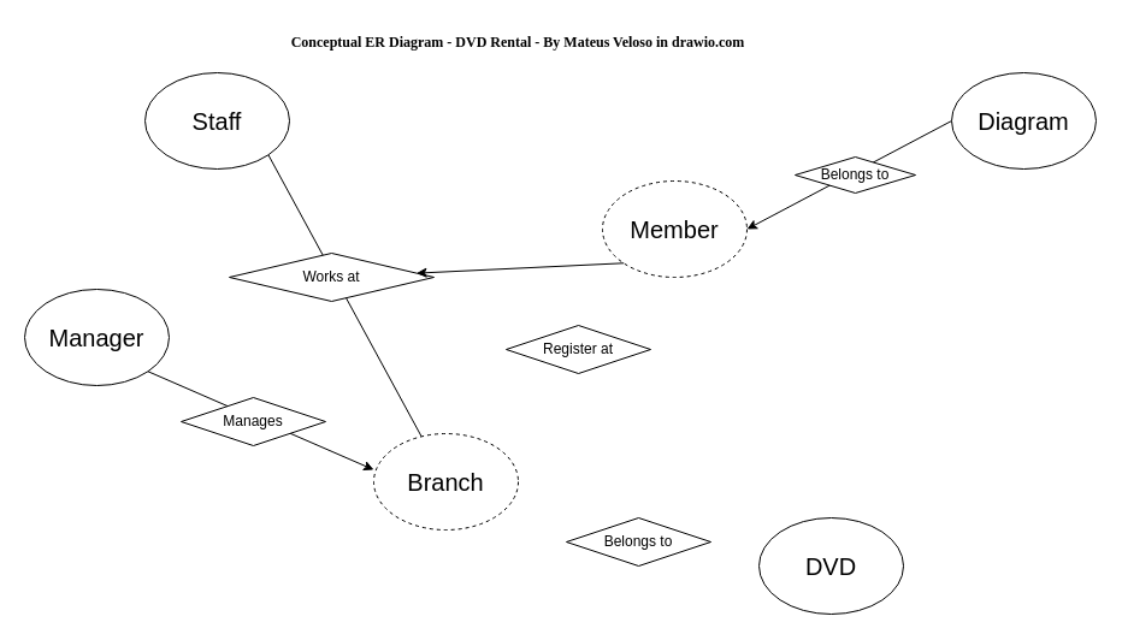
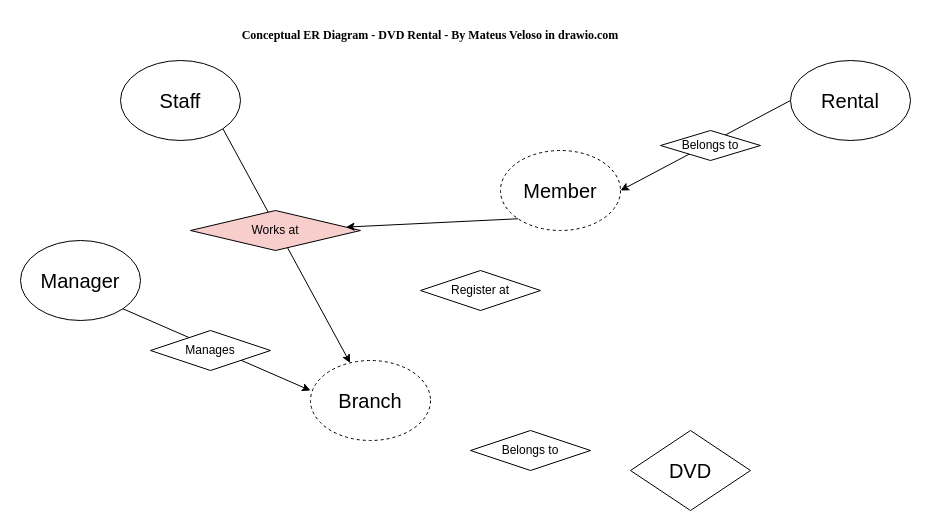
- <mxCell id="11" value="&lt;font style=&quot;font-size: 20px;&quot;&gt;Diagram&lt;/font&gt;" style="ellipse;whiteSpace=wrap;html=1;" vertex="1" parent="1"><mxGeometry x="790" y="60" width="120" height="80" as="geometry" /></mxCell>
+ <mxCell id="11" value="&lt;font style=&quot;font-size: 20px;&quot;&gt;Rental&lt;/font&gt;" style="ellipse;whiteSpace=wrap;html=1;" vertex="1" parent="1"><mxGeometry x="790" y="60" width="120" height="80" as="geometry" /></mxCell>
- <mxCell id="12" value="Works at" style="rhombus;whiteSpace=wrap;html=1;" vertex="1" parent="1"><mxGeometry x="190" y="210" width="170" height="40" as="geometry" /></mxCell>
+ <mxCell id="12" value="Works at" style="rhombus;whiteSpace=wrap;html=1;fillColor=#f8cecc;" vertex="1" parent="1"><mxGeometry x="190" y="210" width="170" height="40" as="geometry" /></mxCell>
- <mxCell id="5" style="rounded=0;orthogonalLoop=1;jettySize=auto;html=1;exitX=1;exitY=1;exitDx=0;exitDy=0;endArrow=none;" edge="1" parent="1" source="6" target="3"><mxGeometry relative="1" as="geometry" /></mxCell>
+ <mxCell id="5" style="rounded=0;orthogonalLoop=1;jettySize=auto;html=1;exitX=1;exitY=1;exitDx=0;exitDy=0;" edge="1" parent="1" source="6" target="3"><mxGeometry relative="1" as="geometry" /></mxCell>
- <mxCell id="8" value="&lt;font style=&quot;font-size: 20px;&quot;&gt;DVD&lt;/font&gt;" style="ellipse;whiteSpace=wrap;html=1;" vertex="1" parent="1"><mxGeometry x="630" y="430" width="120" height="80" as="geometry" /></mxCell>
+ <mxCell id="8" value="&lt;font style=&quot;font-size: 20px;&quot;&gt;DVD&lt;/font&gt;" style="rhombus;whiteSpace=wrap;html=1;" vertex="1" parent="1"><mxGeometry x="630" y="430" width="120" height="80" as="geometry" /></mxCell>
